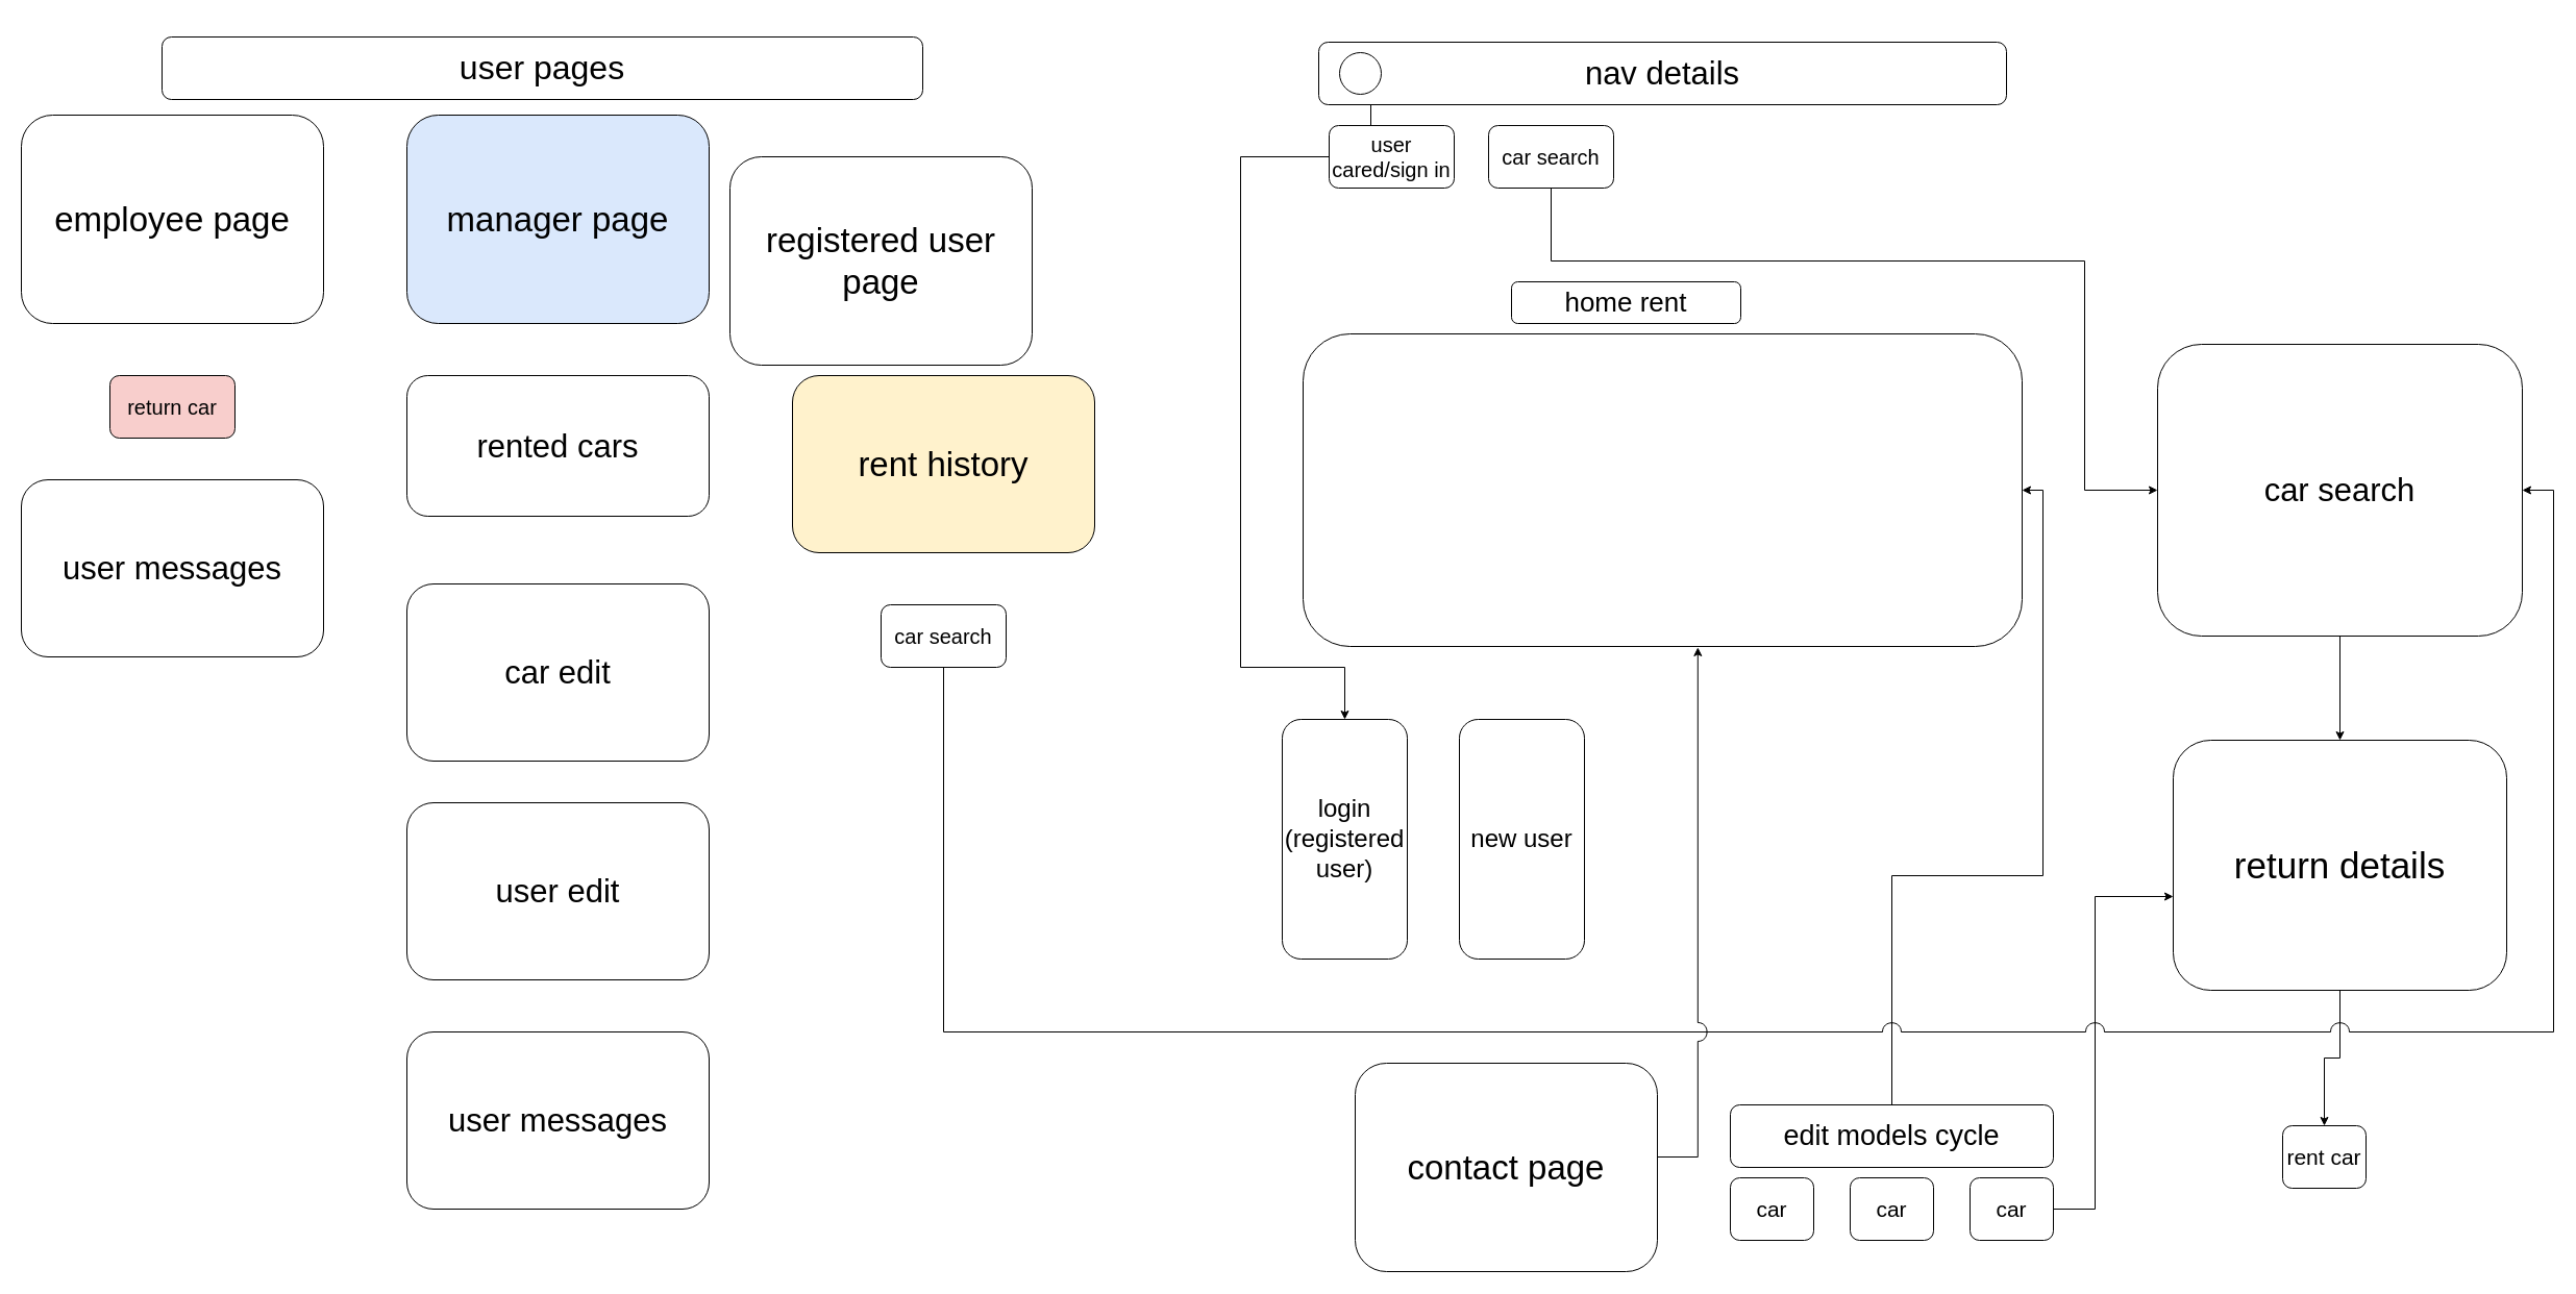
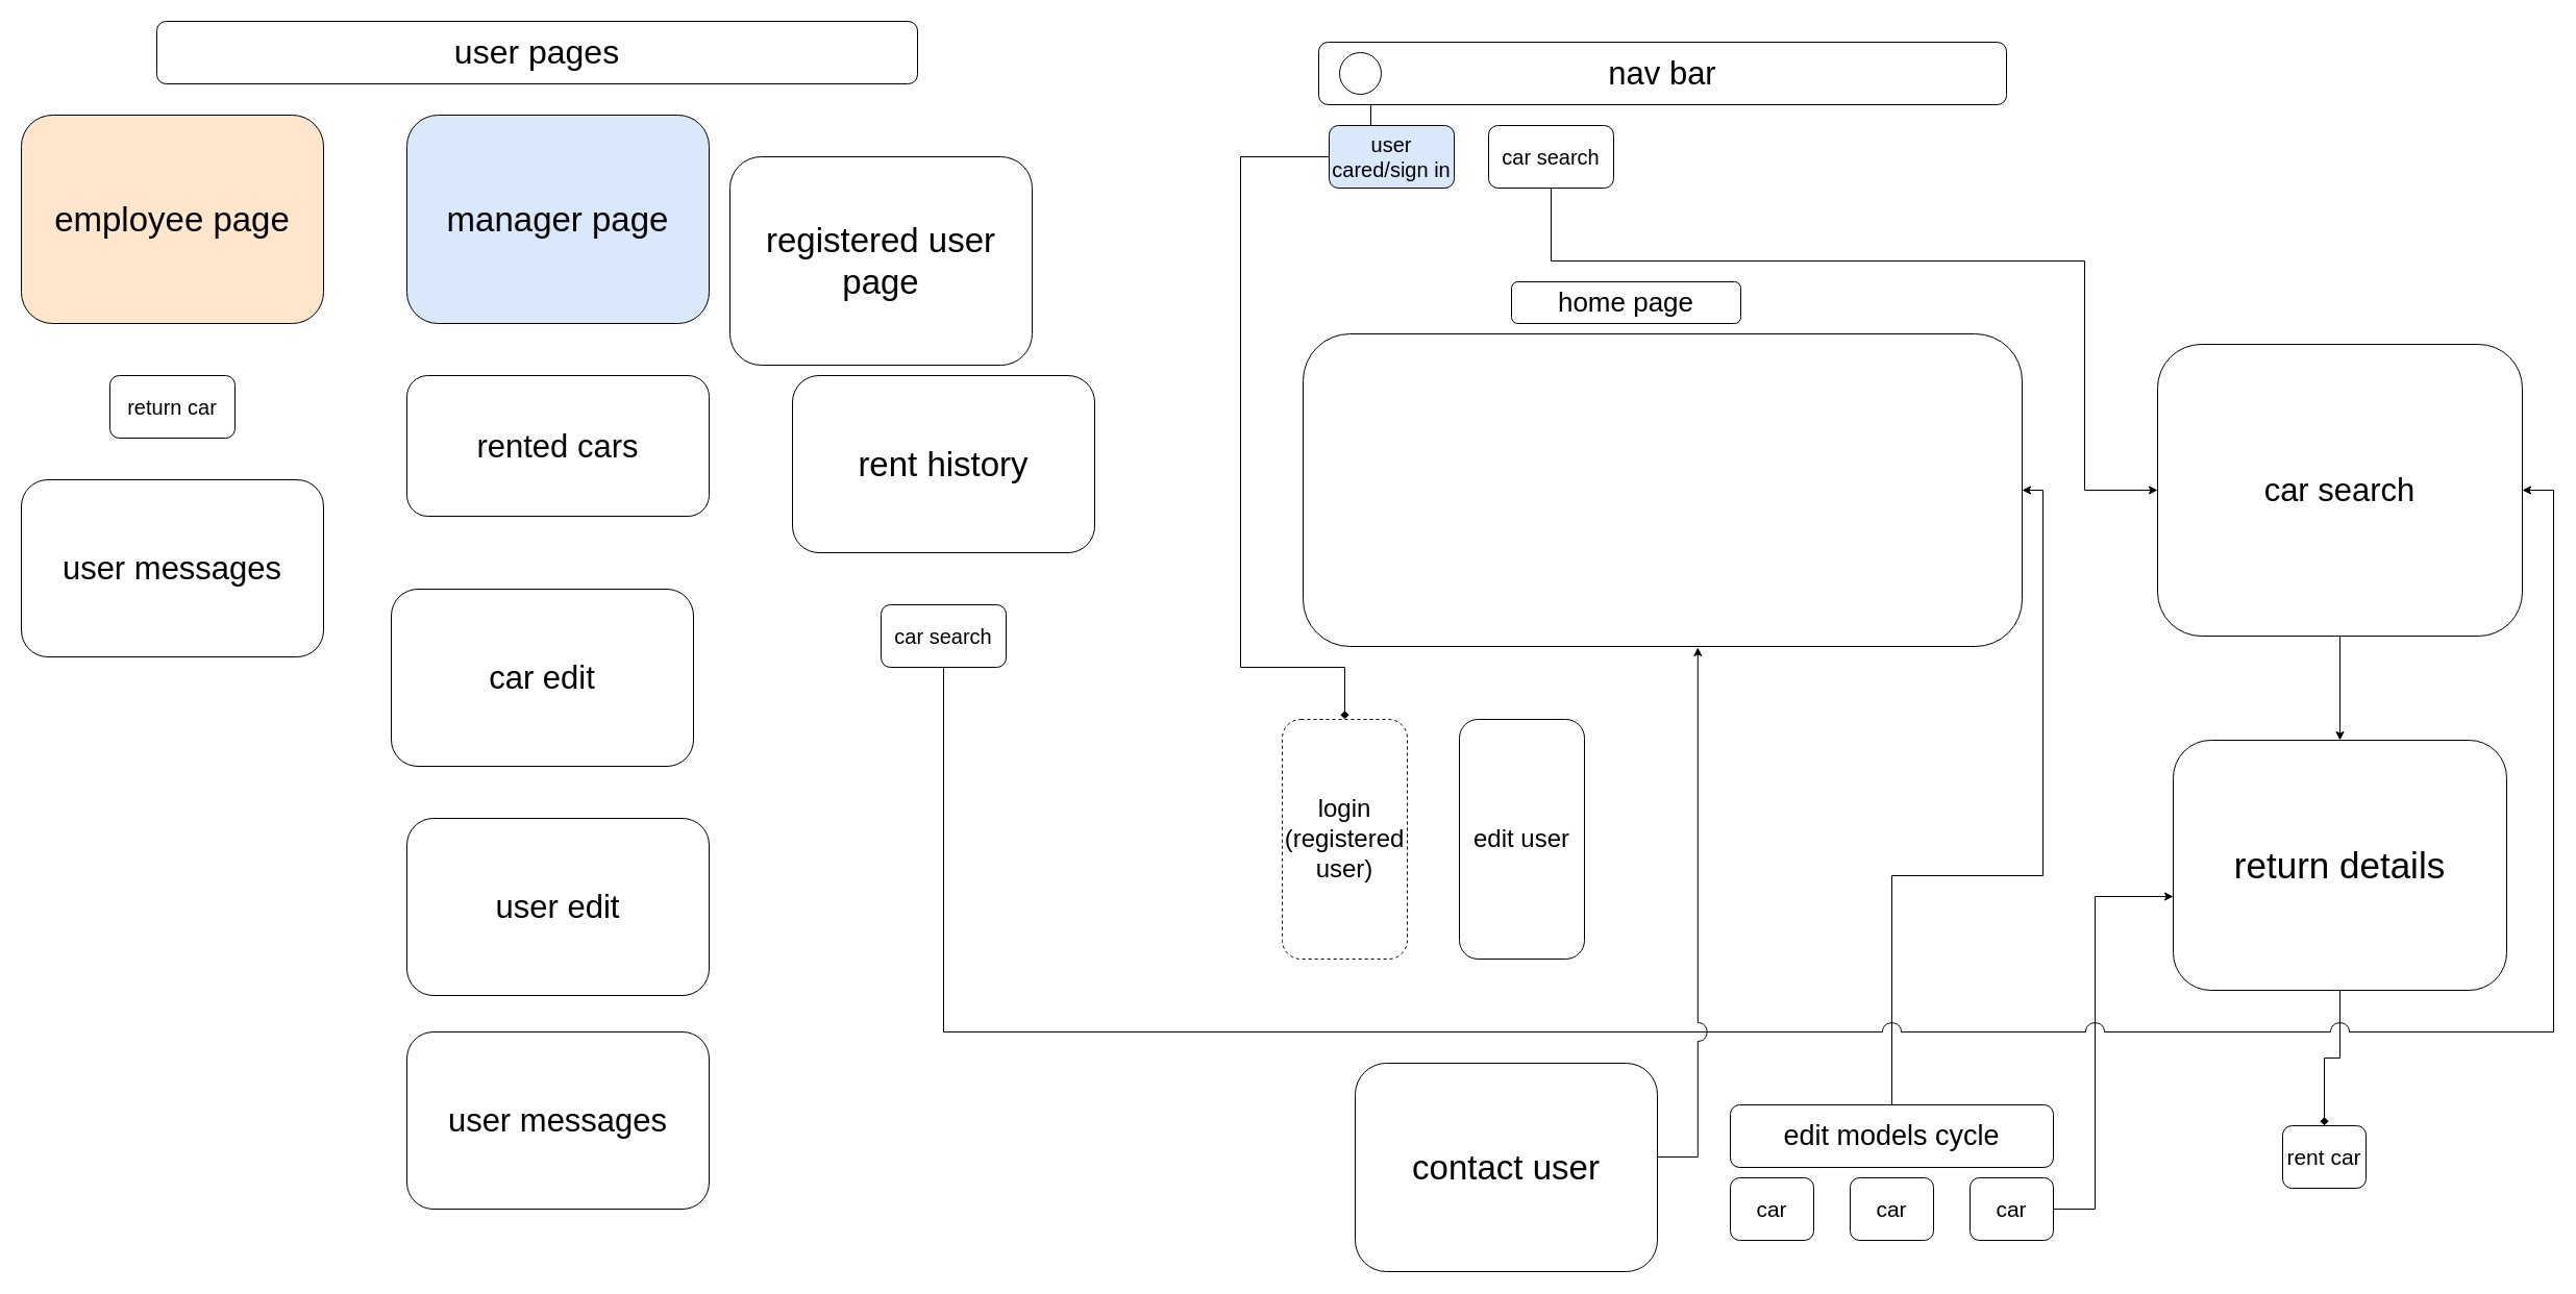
- <mxCell id="30" value="&lt;font style=&quot;font-size: 32px&quot;&gt;user pages&lt;/font&gt;" style="rounded=1;whiteSpace=wrap;html=1;" vertex="1" parent="1"><mxGeometry x="155" y="35" width="730" height="60" as="geometry" /></mxCell>
+ <mxCell id="30" value="&lt;font style=&quot;font-size: 32px&quot;&gt;user pages&lt;/font&gt;" style="rounded=1;whiteSpace=wrap;html=1;" vertex="1" parent="1"><mxGeometry x="150" y="20" width="730" height="60" as="geometry" /></mxCell>
- <mxCell id="9" value="&lt;font style=&quot;font-size: 31px&quot;&gt;nav details&lt;/font&gt;" style="rounded=1;whiteSpace=wrap;html=1;" vertex="1" parent="1"><mxGeometry x="1265" y="40" width="660" height="60" as="geometry" /></mxCell>
+ <mxCell id="9" value="&lt;font style=&quot;font-size: 31px&quot;&gt;nav bar&lt;/font&gt;" style="rounded=1;whiteSpace=wrap;html=1;" vertex="1" parent="1"><mxGeometry x="1265" y="40" width="660" height="60" as="geometry" /></mxCell>
- <mxCell id="7" value="&lt;font style=&quot;font-size: 20px&quot;&gt;user cared/sign in&lt;/font&gt;" style="rounded=1;whiteSpace=wrap;html=1;" vertex="1" parent="1"><mxGeometry x="1275" y="120" width="120" height="60" as="geometry" /></mxCell>
+ <mxCell id="7" value="&lt;font style=&quot;font-size: 20px&quot;&gt;user cared/sign in&lt;/font&gt;" style="rounded=1;whiteSpace=wrap;html=1;fillColor=#dae8fc;" vertex="1" parent="1"><mxGeometry x="1275" y="120" width="120" height="60" as="geometry" /></mxCell>
- <mxCell id="25" value="&lt;font style=&quot;font-size: 33px&quot;&gt;employee page&lt;/font&gt;" style="rounded=1;whiteSpace=wrap;html=1;" vertex="1" parent="1"><mxGeometry x="20" y="110" width="290" height="200" as="geometry" /></mxCell>
+ <mxCell id="25" value="&lt;font style=&quot;font-size: 33px&quot;&gt;employee page&lt;/font&gt;" style="rounded=1;whiteSpace=wrap;html=1;fillColor=#ffe6cc;" vertex="1" parent="1"><mxGeometry x="20" y="110" width="290" height="200" as="geometry" /></mxCell>
- <mxCell id="8" value="&lt;font style=&quot;font-size: 26px&quot;&gt;home rent&lt;/font&gt;" style="rounded=1;whiteSpace=wrap;html=1;" vertex="1" parent="1"><mxGeometry x="1450" y="270" width="220" height="40" as="geometry" /></mxCell>
+ <mxCell id="8" value="&lt;font style=&quot;font-size: 26px&quot;&gt;home page&lt;/font&gt;" style="rounded=1;whiteSpace=wrap;html=1;" vertex="1" parent="1"><mxGeometry x="1450" y="270" width="220" height="40" as="geometry" /></mxCell>
- <mxCell id="31" value="&lt;font style=&quot;font-size: 20px&quot;&gt;return car&lt;/font&gt;" style="rounded=1;whiteSpace=wrap;html=1;fillColor=#f8cecc;" vertex="1" parent="1"><mxGeometry x="105" y="360" width="120" height="60" as="geometry" /></mxCell>
+ <mxCell id="31" value="&lt;font style=&quot;font-size: 20px&quot;&gt;return car&lt;/font&gt;" style="rounded=1;whiteSpace=wrap;html=1;" vertex="1" parent="1"><mxGeometry x="105" y="360" width="120" height="60" as="geometry" /></mxCell>
- <mxCell id="26" value="&lt;font style=&quot;font-size: 33px&quot;&gt;rent history&lt;/font&gt;" style="rounded=1;whiteSpace=wrap;html=1;fillColor=#fff2cc;" vertex="1" parent="1"><mxGeometry x="760" y="360" width="290" height="170" as="geometry" /></mxCell>
+ <mxCell id="26" value="&lt;font style=&quot;font-size: 33px&quot;&gt;rent history&lt;/font&gt;" style="rounded=1;whiteSpace=wrap;html=1;" vertex="1" parent="1"><mxGeometry x="760" y="360" width="290" height="170" as="geometry" /></mxCell>
- <mxCell id="33" value="&lt;font style=&quot;font-size: 31px&quot;&gt;car edit&lt;/font&gt;" style="rounded=1;whiteSpace=wrap;html=1;" vertex="1" parent="1"><mxGeometry x="390" y="560" width="290" height="170" as="geometry" /></mxCell>
+ <mxCell id="33" value="&lt;font style=&quot;font-size: 31px&quot;&gt;car edit&lt;/font&gt;" style="rounded=1;whiteSpace=wrap;html=1;" vertex="1" parent="1"><mxGeometry x="375" y="565" width="290" height="170" as="geometry" /></mxCell>
- <mxCell id="6" style="edgeStyle=orthogonalEdgeStyle;rounded=0;jumpStyle=arc;jumpSize=18;orthogonalLoop=1;jettySize=auto;html=1;entryX=0.5;entryY=0;entryDx=0;entryDy=0;" edge="1" parent="1" source="7" target="3"><mxGeometry relative="1" as="geometry"><Array as="points"><mxPoint x="1190" y="150" /><mxPoint x="1190" y="640" /><mxPoint x="1290" y="640" /></Array></mxGeometry></mxCell>
+ <mxCell id="6" style="edgeStyle=orthogonalEdgeStyle;rounded=0;jumpStyle=arc;jumpSize=18;orthogonalLoop=1;jettySize=auto;html=1;entryX=0.5;entryY=0;entryDx=0;entryDy=0;endArrow=diamond;" edge="1" parent="1" source="7" target="3"><mxGeometry relative="1" as="geometry"><Array as="points"><mxPoint x="1190" y="150" /><mxPoint x="1190" y="640" /><mxPoint x="1290" y="640" /></Array></mxGeometry></mxCell>
- <mxCell id="3" value="&lt;font style=&quot;font-size: 24px&quot;&gt;login (registered user)&lt;/font&gt;" style="rounded=1;whiteSpace=wrap;html=1;" vertex="1" parent="1"><mxGeometry x="1230" y="690" width="120" height="230" as="geometry" /></mxCell>
+ <mxCell id="3" value="&lt;font style=&quot;font-size: 24px&quot;&gt;login (registered user)&lt;/font&gt;" style="rounded=1;whiteSpace=wrap;html=1;dashed=1;" vertex="1" parent="1"><mxGeometry x="1230" y="690" width="120" height="230" as="geometry" /></mxCell>
- <mxCell id="4" value="&lt;font style=&quot;font-size: 24px&quot;&gt;new user&lt;/font&gt;" style="rounded=1;whiteSpace=wrap;html=1;" vertex="1" parent="1"><mxGeometry x="1400" y="690" width="120" height="230" as="geometry" /></mxCell>
+ <mxCell id="4" value="&lt;font style=&quot;font-size: 24px&quot;&gt;edit user&lt;/font&gt;" style="rounded=1;whiteSpace=wrap;html=1;" vertex="1" parent="1"><mxGeometry x="1400" y="690" width="120" height="230" as="geometry" /></mxCell>
- <mxCell id="34" value="&lt;font style=&quot;font-size: 31px&quot;&gt;user edit&lt;/font&gt;" style="rounded=1;whiteSpace=wrap;html=1;" vertex="1" parent="1"><mxGeometry x="390" y="770" width="290" height="170" as="geometry" /></mxCell>
+ <mxCell id="34" value="&lt;font style=&quot;font-size: 31px&quot;&gt;user edit&lt;/font&gt;" style="rounded=1;whiteSpace=wrap;html=1;" vertex="1" parent="1"><mxGeometry x="390" y="785" width="290" height="170" as="geometry" /></mxCell>
- <mxCell id="21" style="edgeStyle=orthogonalEdgeStyle;rounded=0;orthogonalLoop=1;jettySize=auto;html=1;jumpStyle=arc;" edge="1" parent="1" source="22" target="29"><mxGeometry relative="1" as="geometry" /></mxCell>
+ <mxCell id="21" style="edgeStyle=orthogonalEdgeStyle;rounded=0;orthogonalLoop=1;jettySize=auto;html=1;jumpStyle=arc;endArrow=diamond;" edge="1" parent="1" source="22" target="29"><mxGeometry relative="1" as="geometry" /></mxCell>
- <mxCell id="36" value="&lt;font style=&quot;font-size: 33px&quot;&gt;contact page&lt;/font&gt;" style="rounded=1;whiteSpace=wrap;html=1;" vertex="1" parent="1"><mxGeometry x="1300" y="1020" width="290" height="200" as="geometry" /></mxCell>
+ <mxCell id="36" value="&lt;font style=&quot;font-size: 33px&quot;&gt;contact user&lt;/font&gt;" style="rounded=1;whiteSpace=wrap;html=1;" vertex="1" parent="1"><mxGeometry x="1300" y="1020" width="290" height="200" as="geometry" /></mxCell>
